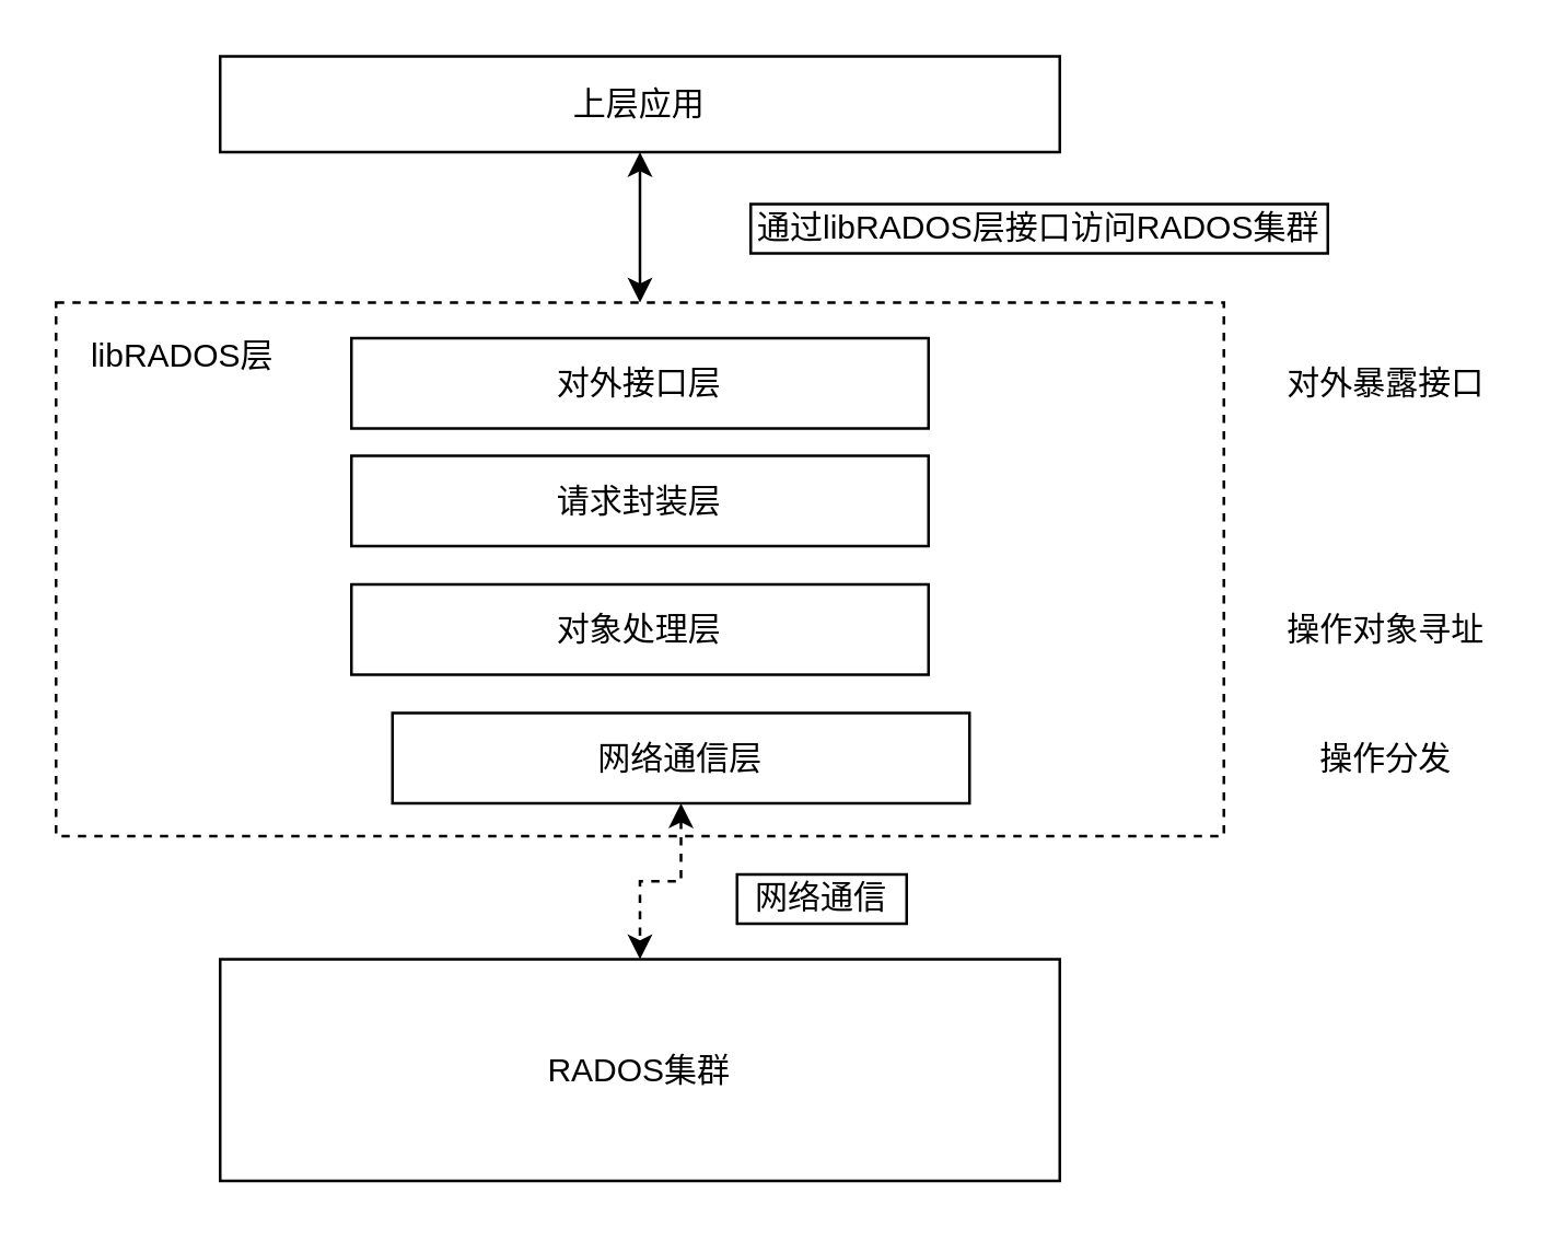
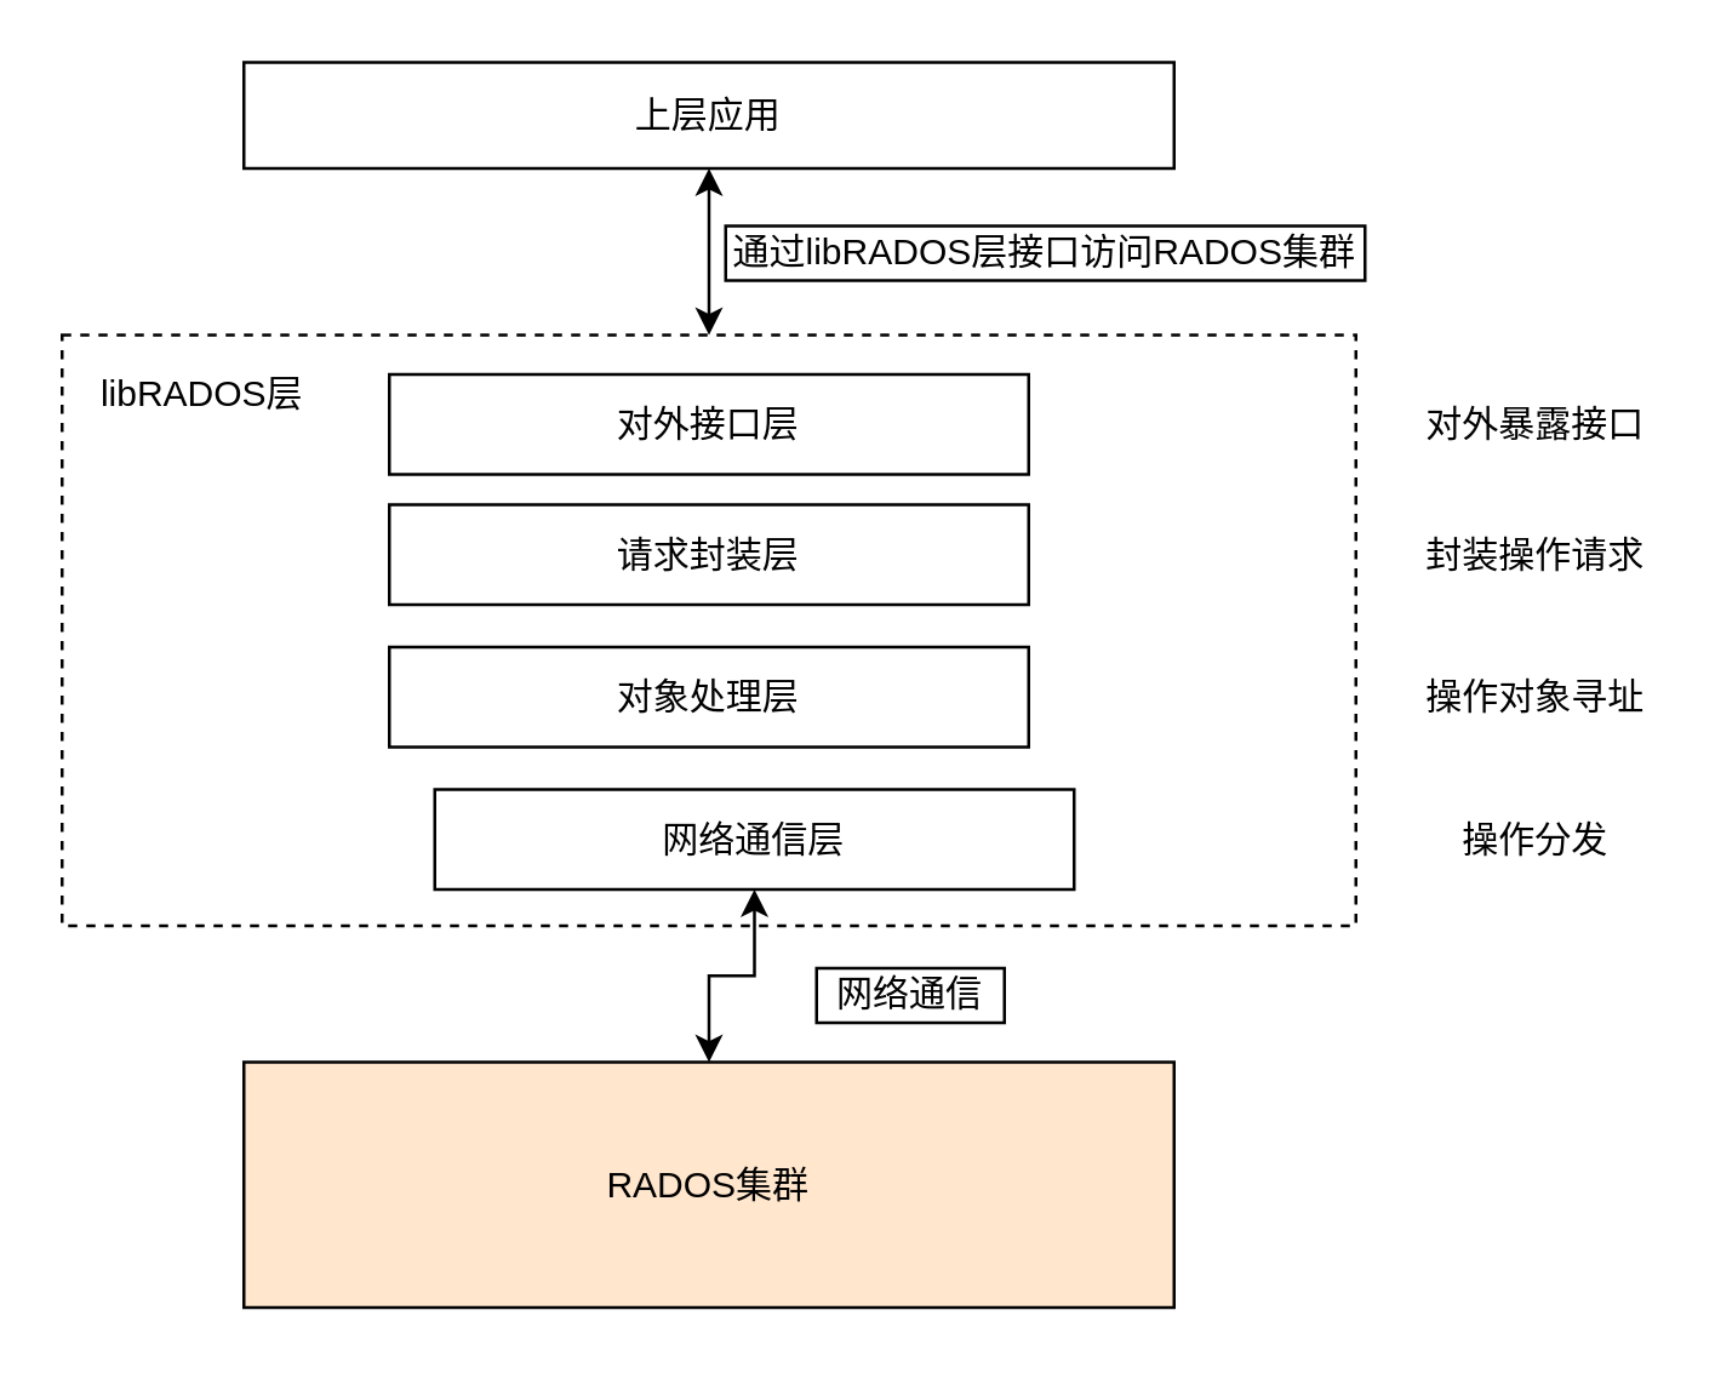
- <mxCell id="11" value="通过libRADOS层接口访问RADOS集群" style="rounded=0;whiteSpace=wrap;html=1;" parent="1" vertex="1"><mxGeometry x="274" y="74" width="211" height="18" as="geometry" /></mxCell>
+ <mxCell id="11" value="通过libRADOS层接口访问RADOS集群" style="rounded=0;whiteSpace=wrap;html=1;" parent="1" vertex="1"><mxGeometry x="239" y="74" width="211" height="18" as="geometry" /></mxCell>
+ <mxCell id="15" value="封装操作请求" style="text;html=1;strokeColor=none;fillColor=none;align=center;verticalAlign=middle;whiteSpace=wrap;rounded=0;" parent="1" vertex="1"><mxGeometry x="469" y="172.5" width="75" height="20" as="geometry" /></mxCell>
- <mxCell id="9" style="edgeStyle=orthogonalEdgeStyle;rounded=0;orthogonalLoop=1;jettySize=auto;html=1;exitX=0.5;exitY=1;exitDx=0;exitDy=0;entryX=0.5;entryY=0;entryDx=0;entryDy=0;startArrow=classic;startFill=1;dashed=1;" parent="1" source="10" target="5" edge="1"><mxGeometry relative="1" as="geometry" /></mxCell>
+ <mxCell id="9" style="edgeStyle=orthogonalEdgeStyle;rounded=0;orthogonalLoop=1;jettySize=auto;html=1;exitX=0.5;exitY=1;exitDx=0;exitDy=0;entryX=0.5;entryY=0;entryDx=0;entryDy=0;startArrow=classic;startFill=1;" parent="1" source="10" target="5" edge="1"><mxGeometry relative="1" as="geometry" /></mxCell>
- <mxCell id="5" value="RADOS集群" style="rounded=0;whiteSpace=wrap;html=1;" parent="1" vertex="1"><mxGeometry x="80" y="350" width="307" height="81" as="geometry" /></mxCell>
+ <mxCell id="5" value="RADOS集群" style="rounded=0;whiteSpace=wrap;html=1;fillColor=#ffe6cc;" parent="1" vertex="1"><mxGeometry x="80" y="350" width="307" height="81" as="geometry" /></mxCell>
